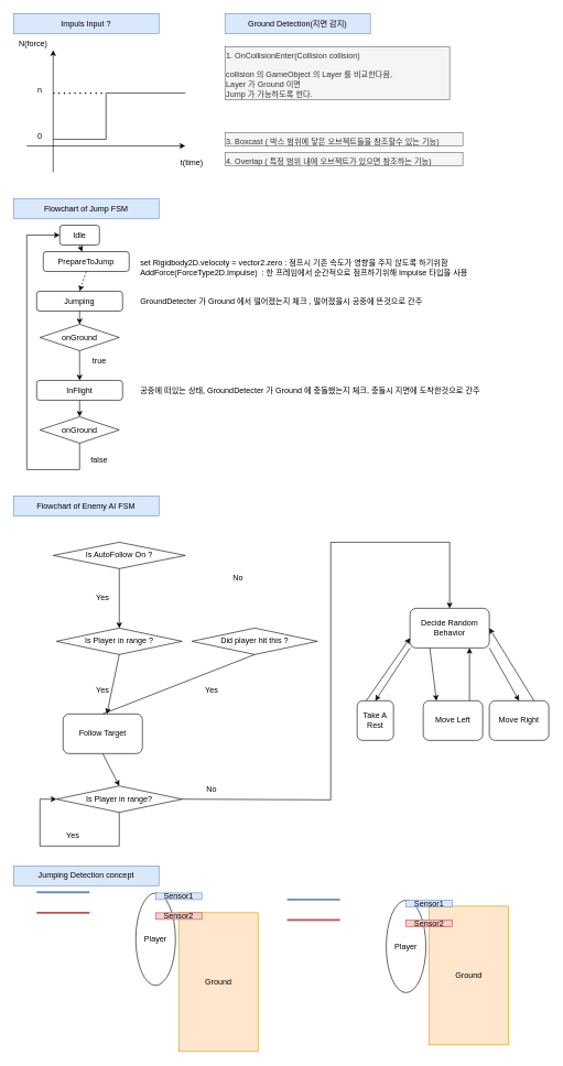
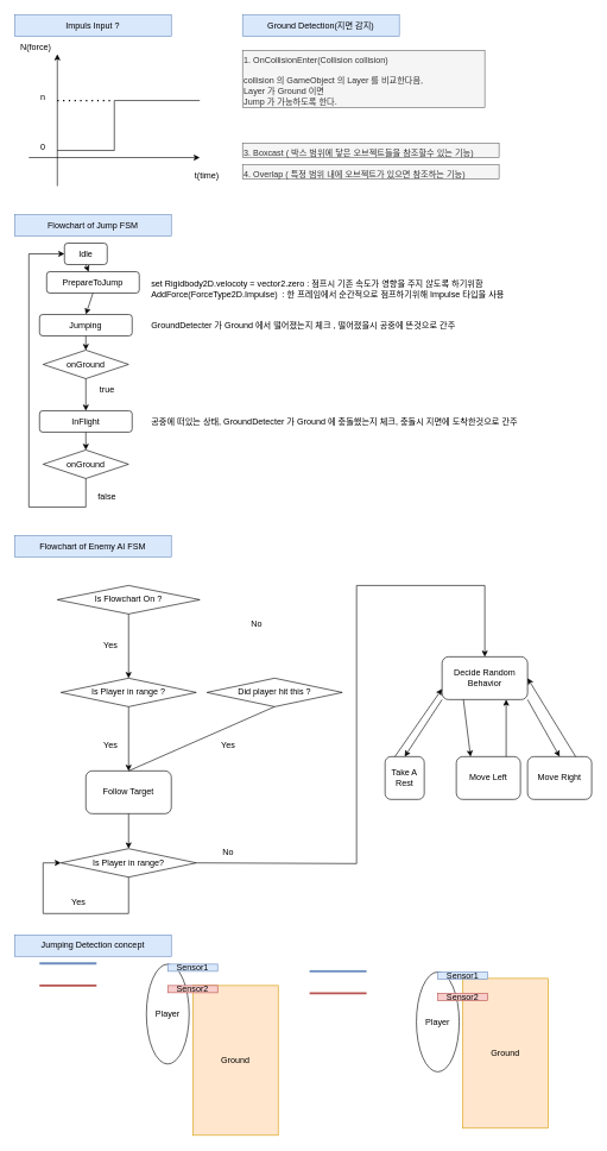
- <mxCell id="26" value="" style="endArrow=classic;html=1;rounded=0;exitX=0.5;exitY=1;exitDx=0;exitDy=0;entryX=0.5;entryY=0;entryDx=0;entryDy=0;dashed=1;" parent="1" source="19" target="20" edge="1"><mxGeometry width="50" height="50" relative="1" as="geometry"><mxPoint x="350" y="530" as="sourcePoint" /><mxPoint x="400" y="480" as="targetPoint" /></mxGeometry></mxCell>
+ <mxCell id="26" value="" style="endArrow=classic;html=1;rounded=0;exitX=0.5;exitY=1;exitDx=0;exitDy=0;entryX=0.5;entryY=0;entryDx=0;entryDy=0;" parent="1" source="19" target="20" edge="1"><mxGeometry width="50" height="50" relative="1" as="geometry"><mxPoint x="350" y="530" as="sourcePoint" /><mxPoint x="400" y="480" as="targetPoint" /></mxGeometry></mxCell>
- <mxCell id="48" value="Is AutoFollow On ?" style="rhombus;whiteSpace=wrap;html=1;" parent="1" vertex="1"><mxGeometry x="80" y="820" width="200" height="40" as="geometry" /></mxCell>
+ <mxCell id="48" value="Is Flowchart On ?" style="rhombus;whiteSpace=wrap;html=1;" parent="1" vertex="1"><mxGeometry x="80" y="820" width="200" height="40" as="geometry" /></mxCell>
- <mxCell id="39" value="Follow Target" style="rounded=1;whiteSpace=wrap;html=1;" parent="1" vertex="1"><mxGeometry x="95" y="1080" width="120" height="60" as="geometry" /></mxCell>
+ <mxCell id="39" value="Follow Target" style="rounded=1;whiteSpace=wrap;html=1;" parent="1" vertex="1"><mxGeometry x="120" y="1080" width="120" height="60" as="geometry" /></mxCell>
